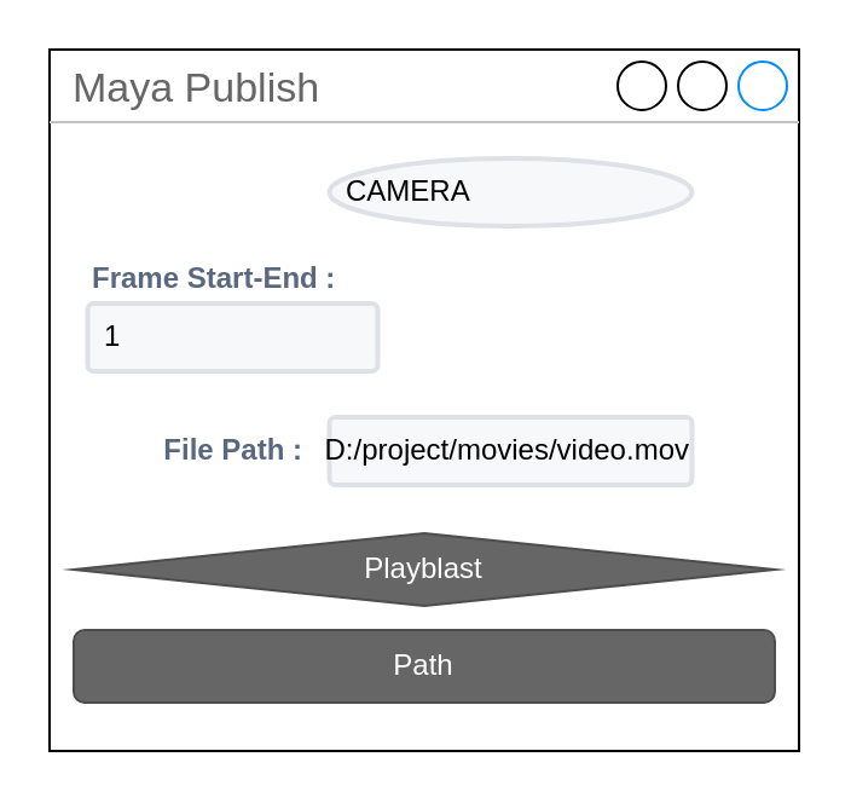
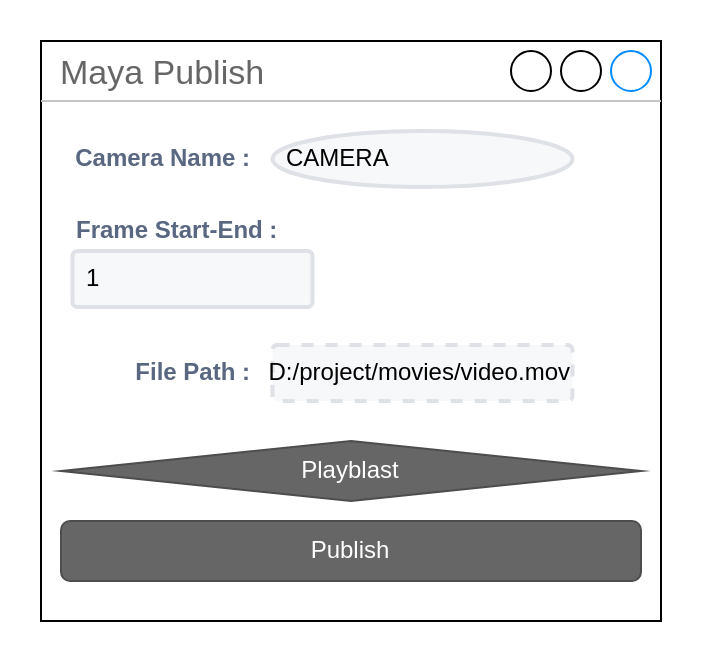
+ <mxCell id="5" value="&lt;font style=&quot;font-size: 12px&quot;&gt;Camera Name :&lt;/font&gt;" style="fillColor=none;strokeColor=none;html=1;fontSize=11;fontStyle=0;align=right;fontColor=#596780;fontStyle=1;fontSize=11" vertex="1" parent="4"><mxGeometry y="4" width="90" height="20" as="geometry" /></mxCell>
- <mxCell id="15" value="D:/project/movies/video.mov" style="rounded=1;arcSize=9;fillColor=#F7F8F9;align=right;spacingLeft=5;strokeColor=#DEE1E6;html=1;strokeWidth=2;fontSize=12" vertex="1" parent="13"><mxGeometry x="100" width="150" height="28" as="geometry" /></mxCell>
+ <mxCell id="15" value="D:/project/movies/video.mov" style="rounded=1;arcSize=9;fillColor=#F7F8F9;align=right;spacingLeft=5;strokeColor=#DEE1E6;html=1;strokeWidth=2;fontSize=12;dashed=1;" vertex="1" parent="13"><mxGeometry x="100" width="150" height="28" as="geometry" /></mxCell>
- <mxCell id="12" value="&lt;font style=&quot;font-size: 12px&quot;&gt;Path&lt;/font&gt;" style="rounded=1;html=1;shadow=0;dashed=0;whiteSpace=wrap;fontSize=10;fillColor=#666666;align=center;strokeColor=#4D4D4D;fontColor=#ffffff;" vertex="1" parent="1"><mxGeometry x="30" y="260" width="290" height="30" as="geometry" /></mxCell>
+ <mxCell id="12" value="&lt;font style=&quot;font-size: 12px&quot;&gt;Publish&lt;/font&gt;" style="rounded=1;html=1;shadow=0;dashed=0;whiteSpace=wrap;fontSize=10;fillColor=#666666;align=center;strokeColor=#4D4D4D;fontColor=#ffffff;" vertex="1" parent="1"><mxGeometry x="30" y="260" width="290" height="30" as="geometry" /></mxCell>
